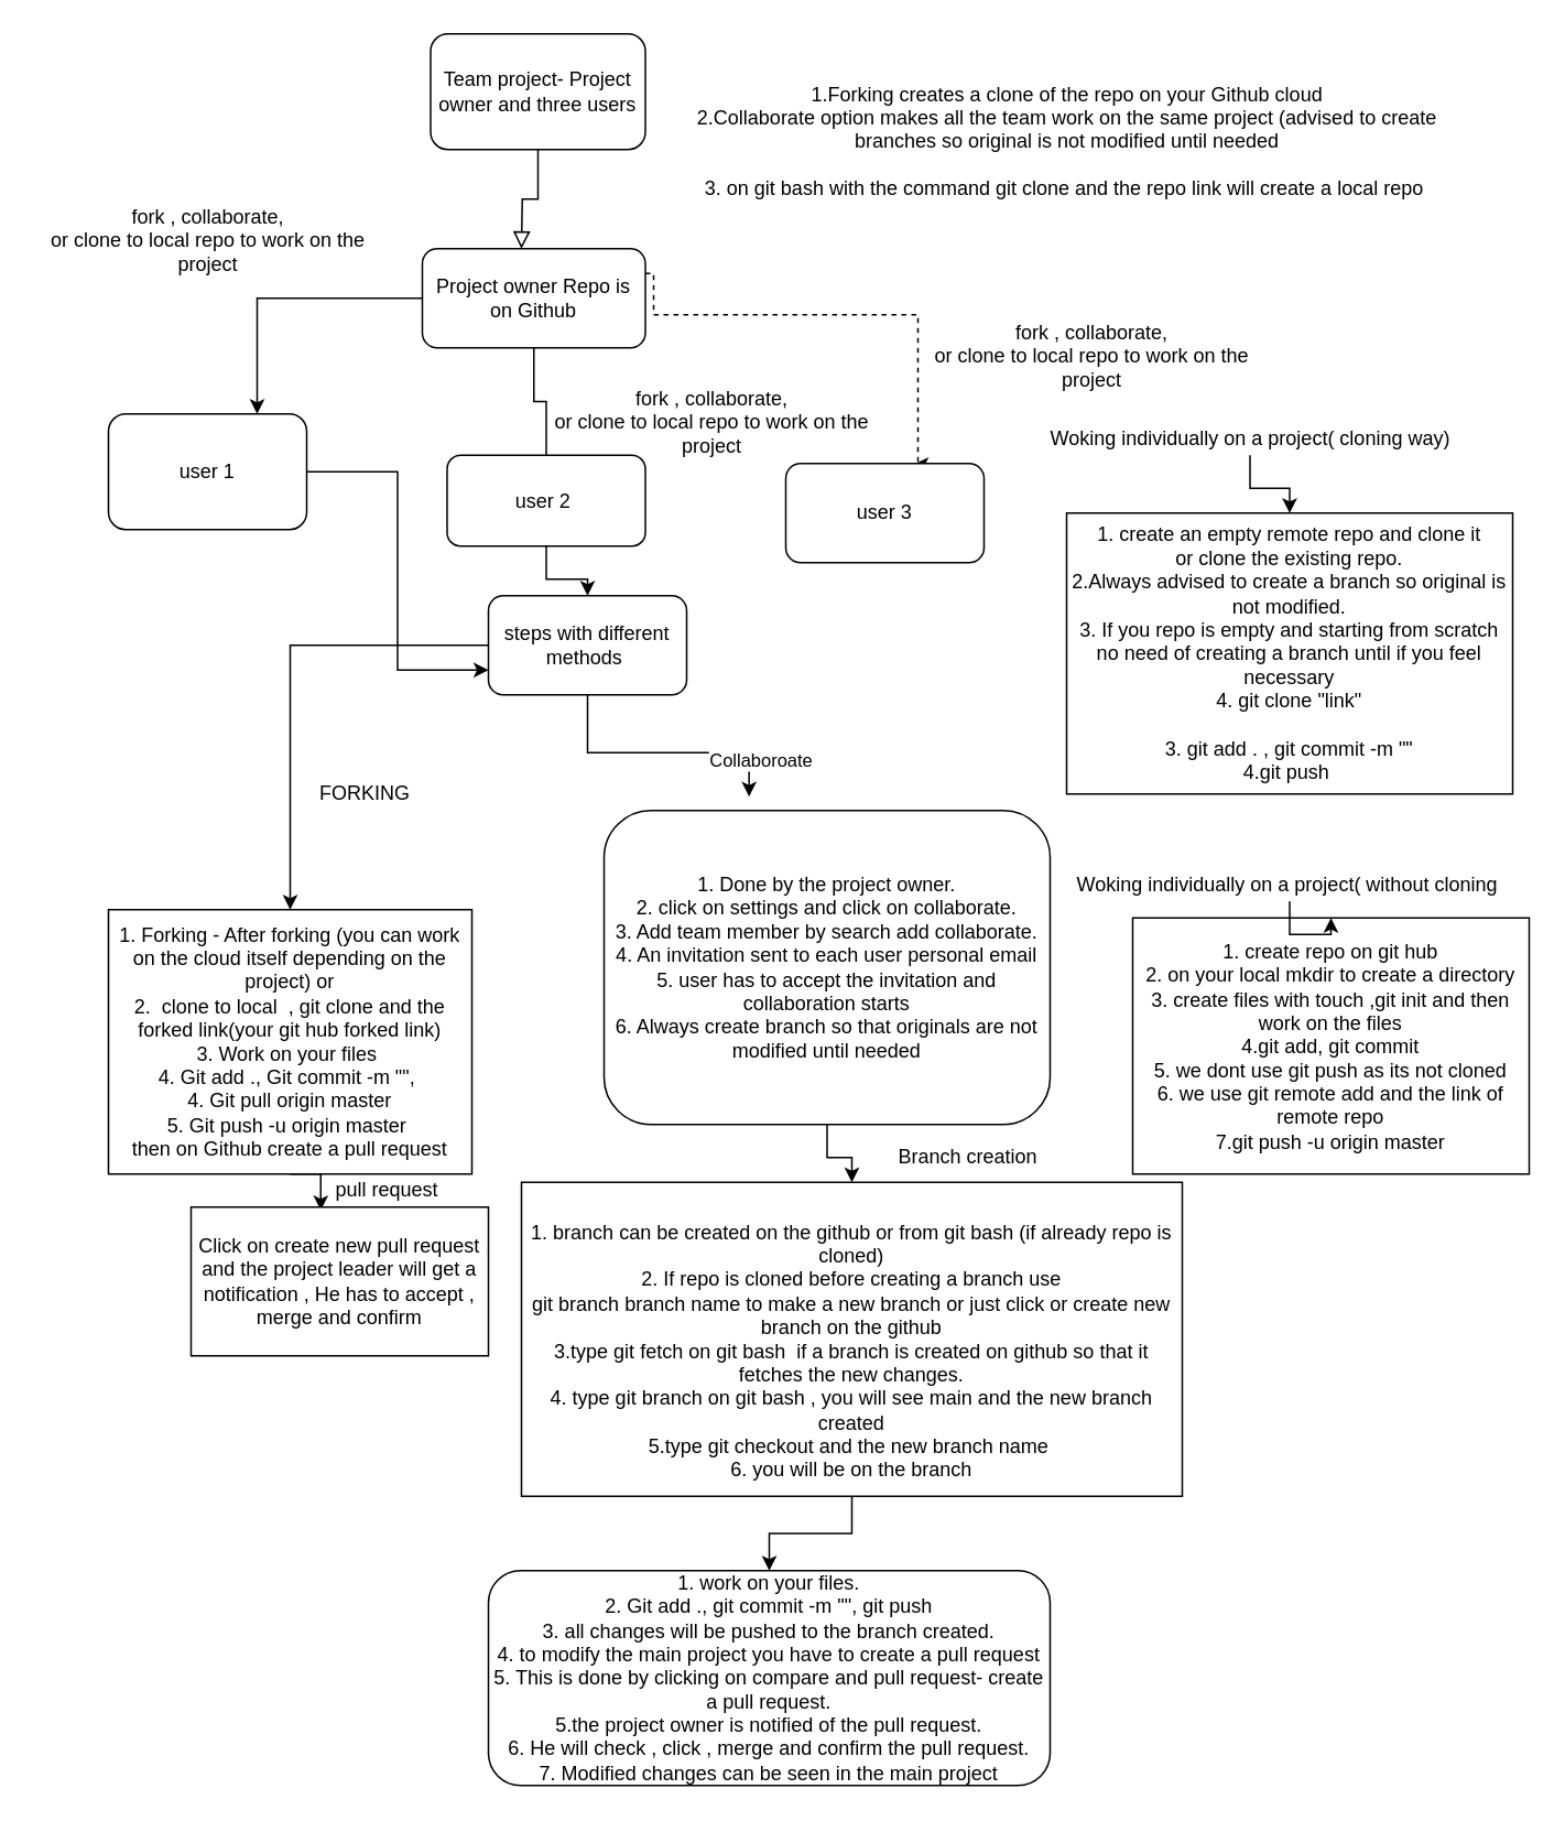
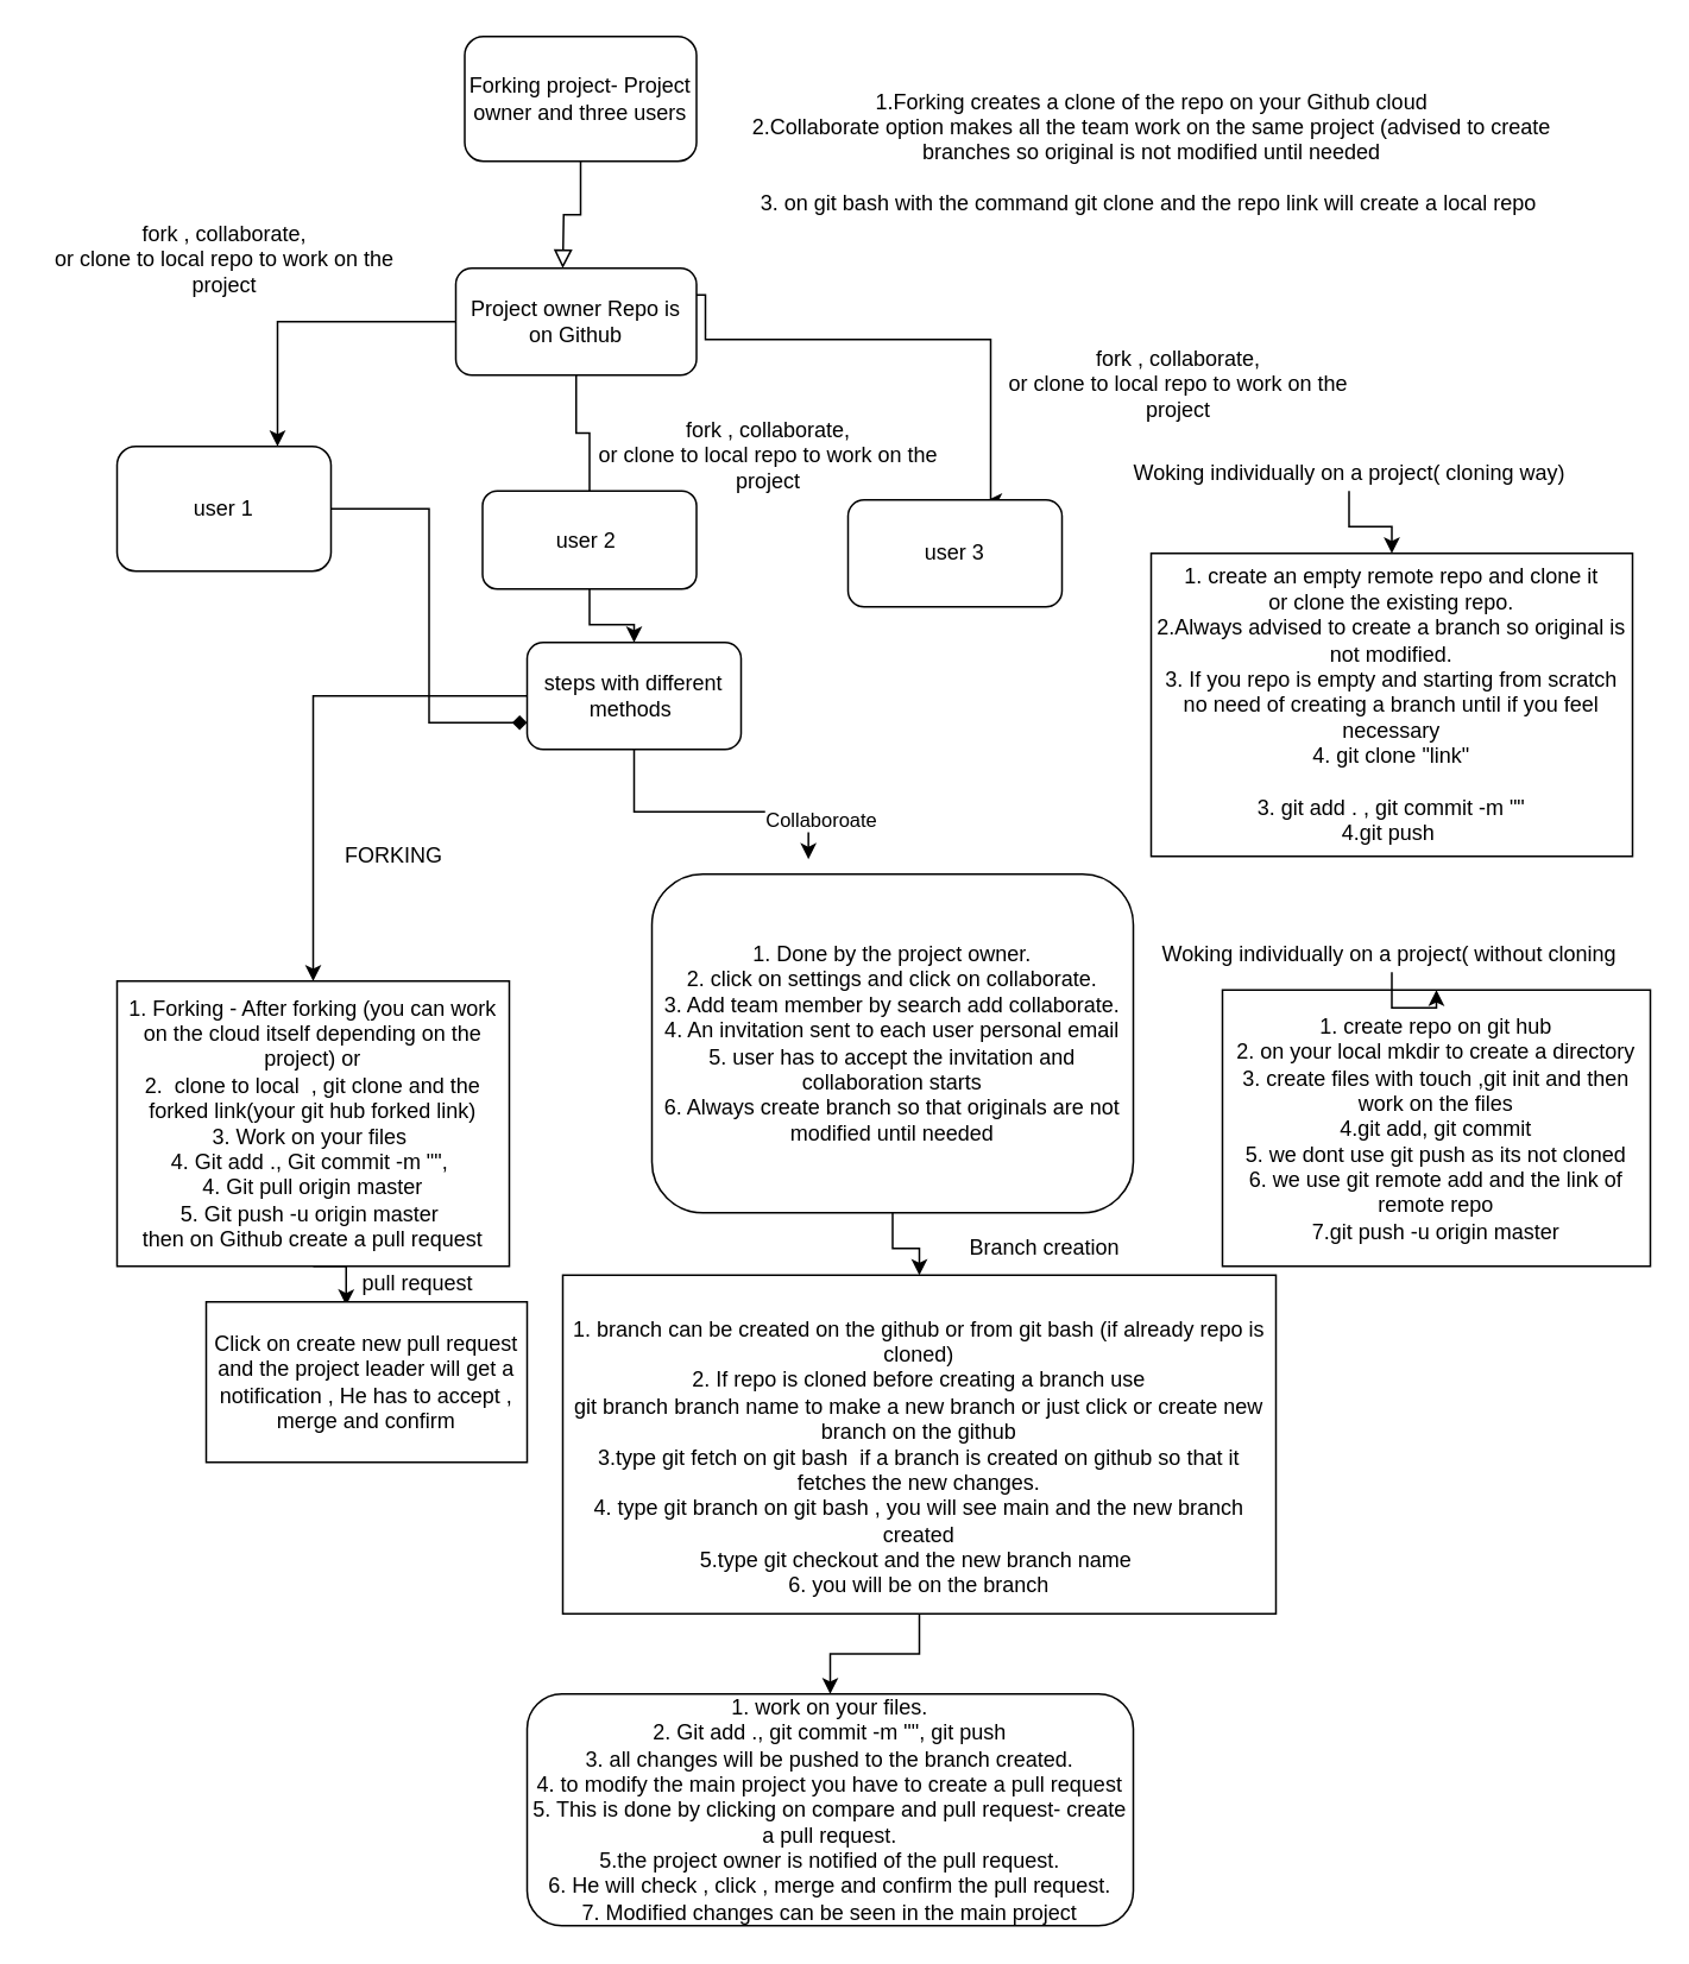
- <mxCell id="3" value="Team project- Project owner and three users" style="rounded=1;whiteSpace=wrap;html=1;fontSize=12;glass=0;strokeWidth=1;shadow=0;" parent="1" vertex="1"><mxGeometry x="260" y="20" width="130" height="70" as="geometry" /></mxCell>
+ <mxCell id="3" value="Forking project- Project owner and three users" style="rounded=1;whiteSpace=wrap;html=1;fontSize=12;glass=0;strokeWidth=1;shadow=0;" parent="1" vertex="1"><mxGeometry x="260" y="20" width="130" height="70" as="geometry" /></mxCell>
- <mxCell id="4" style="edgeStyle=orthogonalEdgeStyle;rounded=0;orthogonalLoop=1;jettySize=auto;html=1;exitX=1;exitY=0.25;exitDx=0;exitDy=0;entryX=0.644;entryY=0.011;entryDx=0;entryDy=0;entryPerimeter=0;dashed=1;" parent="1" source="7" target="8" edge="1"><mxGeometry relative="1" as="geometry"><Array as="points"><mxPoint x="395" y="190" /><mxPoint x="555" y="190" /><mxPoint x="555" y="281" /></Array></mxGeometry></mxCell>
+ <mxCell id="4" style="edgeStyle=orthogonalEdgeStyle;rounded=0;orthogonalLoop=1;jettySize=auto;html=1;exitX=1;exitY=0.25;exitDx=0;exitDy=0;entryX=0.644;entryY=0.011;entryDx=0;entryDy=0;entryPerimeter=0;" parent="1" source="7" target="8" edge="1"><mxGeometry relative="1" as="geometry"><Array as="points"><mxPoint x="395" y="190" /><mxPoint x="555" y="190" /><mxPoint x="555" y="281" /></Array></mxGeometry></mxCell>
- <mxCell id="11" style="edgeStyle=orthogonalEdgeStyle;rounded=0;orthogonalLoop=1;jettySize=auto;html=1;entryX=0;entryY=0.75;entryDx=0;entryDy=0;" parent="1" source="12" target="23" edge="1"><mxGeometry relative="1" as="geometry" /></mxCell>
+ <mxCell id="11" style="edgeStyle=orthogonalEdgeStyle;rounded=0;orthogonalLoop=1;jettySize=auto;html=1;entryX=0;entryY=0.75;entryDx=0;entryDy=0;endArrow=diamond;" parent="1" source="12" target="23" edge="1"><mxGeometry relative="1" as="geometry" /></mxCell>
